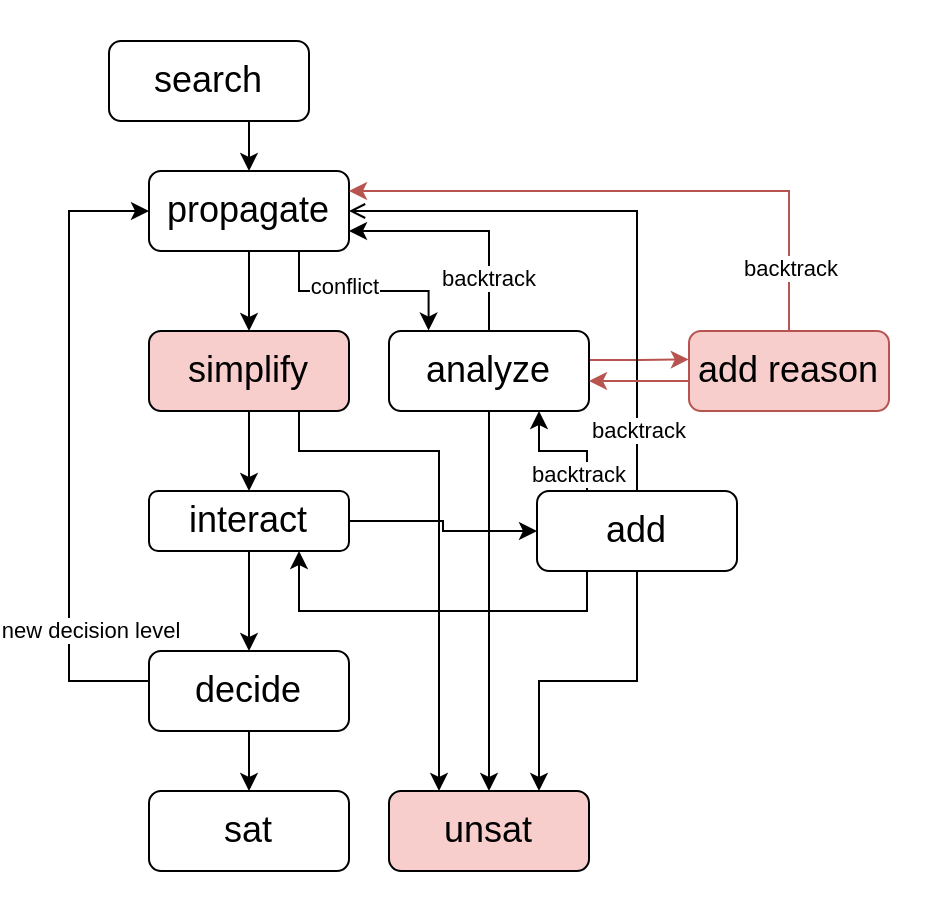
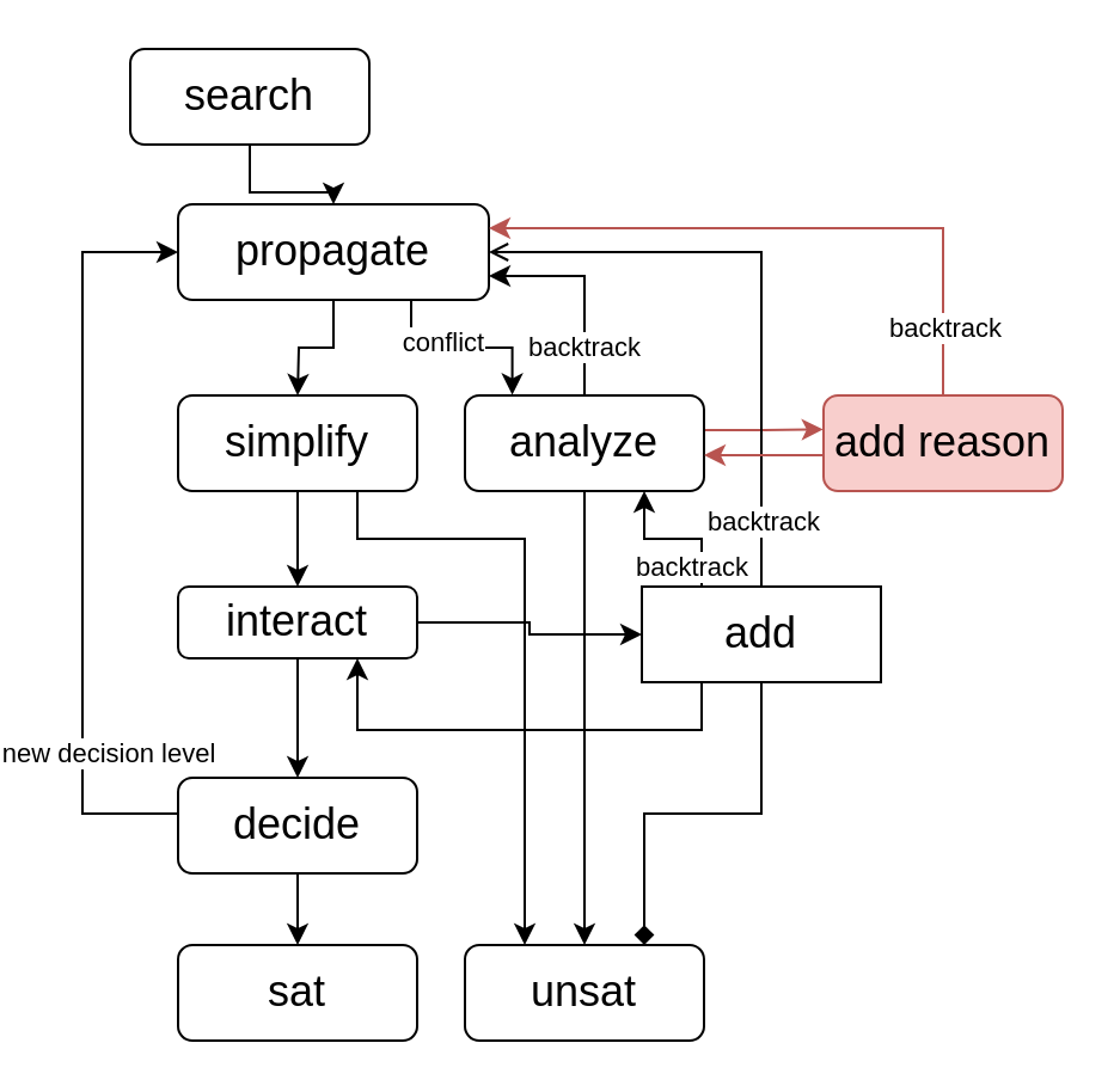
- <mxCell id="7" value="&lt;font style=&quot;font-size: 18px;&quot;&gt;propagate&lt;/font&gt;" style="rounded=1;whiteSpace=wrap;html=1;" parent="1" vertex="1"><mxGeometry x="60" y="85" width="100" height="40" as="geometry" /></mxCell>
+ <mxCell id="7" value="&lt;font style=&quot;font-size: 18px;&quot;&gt;propagate&lt;/font&gt;" style="rounded=1;whiteSpace=wrap;html=1;" parent="1" vertex="1"><mxGeometry x="60" y="85" width="130" height="40" as="geometry" /></mxCell>
- <mxCell id="15" value="&lt;font style=&quot;font-size: 18px;&quot;&gt;simplify&lt;/font&gt;" style="rounded=1;whiteSpace=wrap;html=1;fillColor=#f8cecc;" parent="1" vertex="1"><mxGeometry x="60" y="165" width="100" height="40" as="geometry" /></mxCell>
+ <mxCell id="15" value="&lt;font style=&quot;font-size: 18px;&quot;&gt;simplify&lt;/font&gt;" style="rounded=1;whiteSpace=wrap;html=1;" parent="1" vertex="1"><mxGeometry x="60" y="165" width="100" height="40" as="geometry" /></mxCell>
- <mxCell id="32" value="&lt;font style=&quot;font-size: 18px;&quot;&gt;add&lt;/font&gt;" style="rounded=1;whiteSpace=wrap;html=1;" parent="1" vertex="1"><mxGeometry x="254" y="245" width="100" height="40" as="geometry" /></mxCell>
+ <mxCell id="32" value="&lt;font style=&quot;font-size: 18px;&quot;&gt;add&lt;/font&gt;" style="whiteSpace=wrap;html=1;rounded=0;" parent="1" vertex="1"><mxGeometry x="254" y="245" width="100" height="40" as="geometry" /></mxCell>
- <mxCell id="25" style="edgeStyle=orthogonalEdgeStyle;rounded=0;orthogonalLoop=1;jettySize=auto;html=1;exitX=0.5;exitY=1;exitDx=0;exitDy=0;entryX=0.75;entryY=0;entryDx=0;entryDy=0;fillColor=#f8cecc;strokeColor=#000000;" parent="1" source="32" target="16" edge="1"><mxGeometry relative="1" as="geometry" /></mxCell>
+ <mxCell id="25" style="edgeStyle=orthogonalEdgeStyle;rounded=0;orthogonalLoop=1;jettySize=auto;html=1;exitX=0.5;exitY=1;exitDx=0;exitDy=0;entryX=0.75;entryY=0;entryDx=0;entryDy=0;fillColor=#f8cecc;strokeColor=#000000;endArrow=diamond;" parent="1" source="32" target="16" edge="1"><mxGeometry relative="1" as="geometry" /></mxCell>
- <mxCell id="16" value="&lt;font style=&quot;font-size: 18px;&quot;&gt;unsat&lt;/font&gt;" style="rounded=1;whiteSpace=wrap;html=1;fillColor=#f8cecc;" parent="1" vertex="1"><mxGeometry x="180" y="395" width="100" height="40" as="geometry" /></mxCell>
+ <mxCell id="16" value="&lt;font style=&quot;font-size: 18px;&quot;&gt;unsat&lt;/font&gt;" style="rounded=1;whiteSpace=wrap;html=1;" parent="1" vertex="1"><mxGeometry x="180" y="395" width="100" height="40" as="geometry" /></mxCell>
